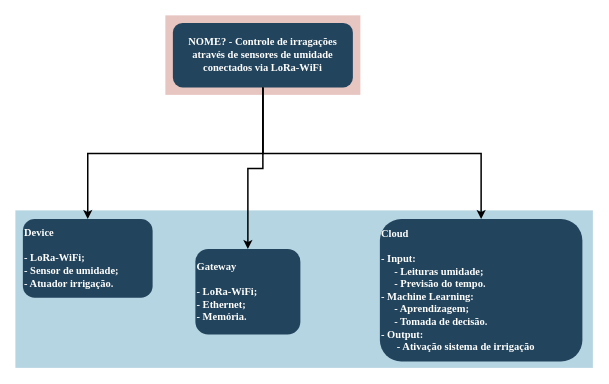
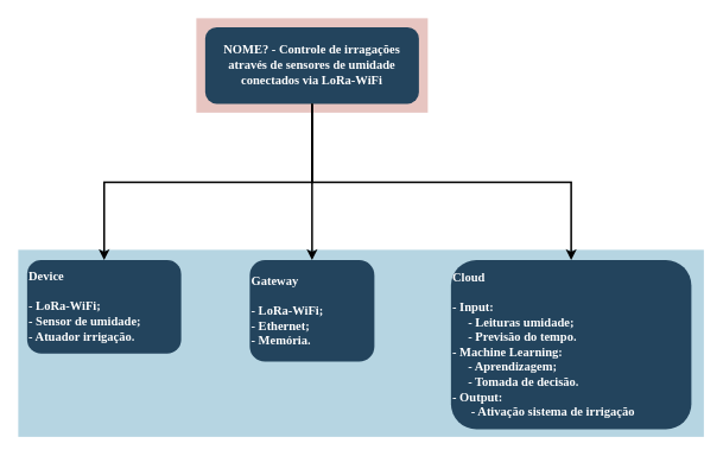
- <mxCell id="7" value="Gateway&#10;&#10;- LoRa-WiFi;&#10;- Ethernet;&#10;- Memória." style="rounded=1;fillColor=#23445D;gradientColor=none;strokeColor=none;fontColor=#FFFFFF;fontStyle=1;fontFamily=Tahoma;fontSize=14;whiteSpace=wrap;align=left;" parent="1" vertex="1"><mxGeometry x="260" y="331.5" width="140" height="114" as="geometry" /></mxCell>
+ <mxCell id="7" value="Gateway&#10;&#10;- LoRa-WiFi;&#10;- Ethernet;&#10;- Memória." style="rounded=1;fillColor=#23445D;gradientColor=none;strokeColor=none;fontColor=#FFFFFF;fontStyle=1;fontFamily=Tahoma;fontSize=14;whiteSpace=wrap;align=left;" parent="1" vertex="1"><mxGeometry x="280" y="291.5" width="140" height="114" as="geometry" /></mxCell>
